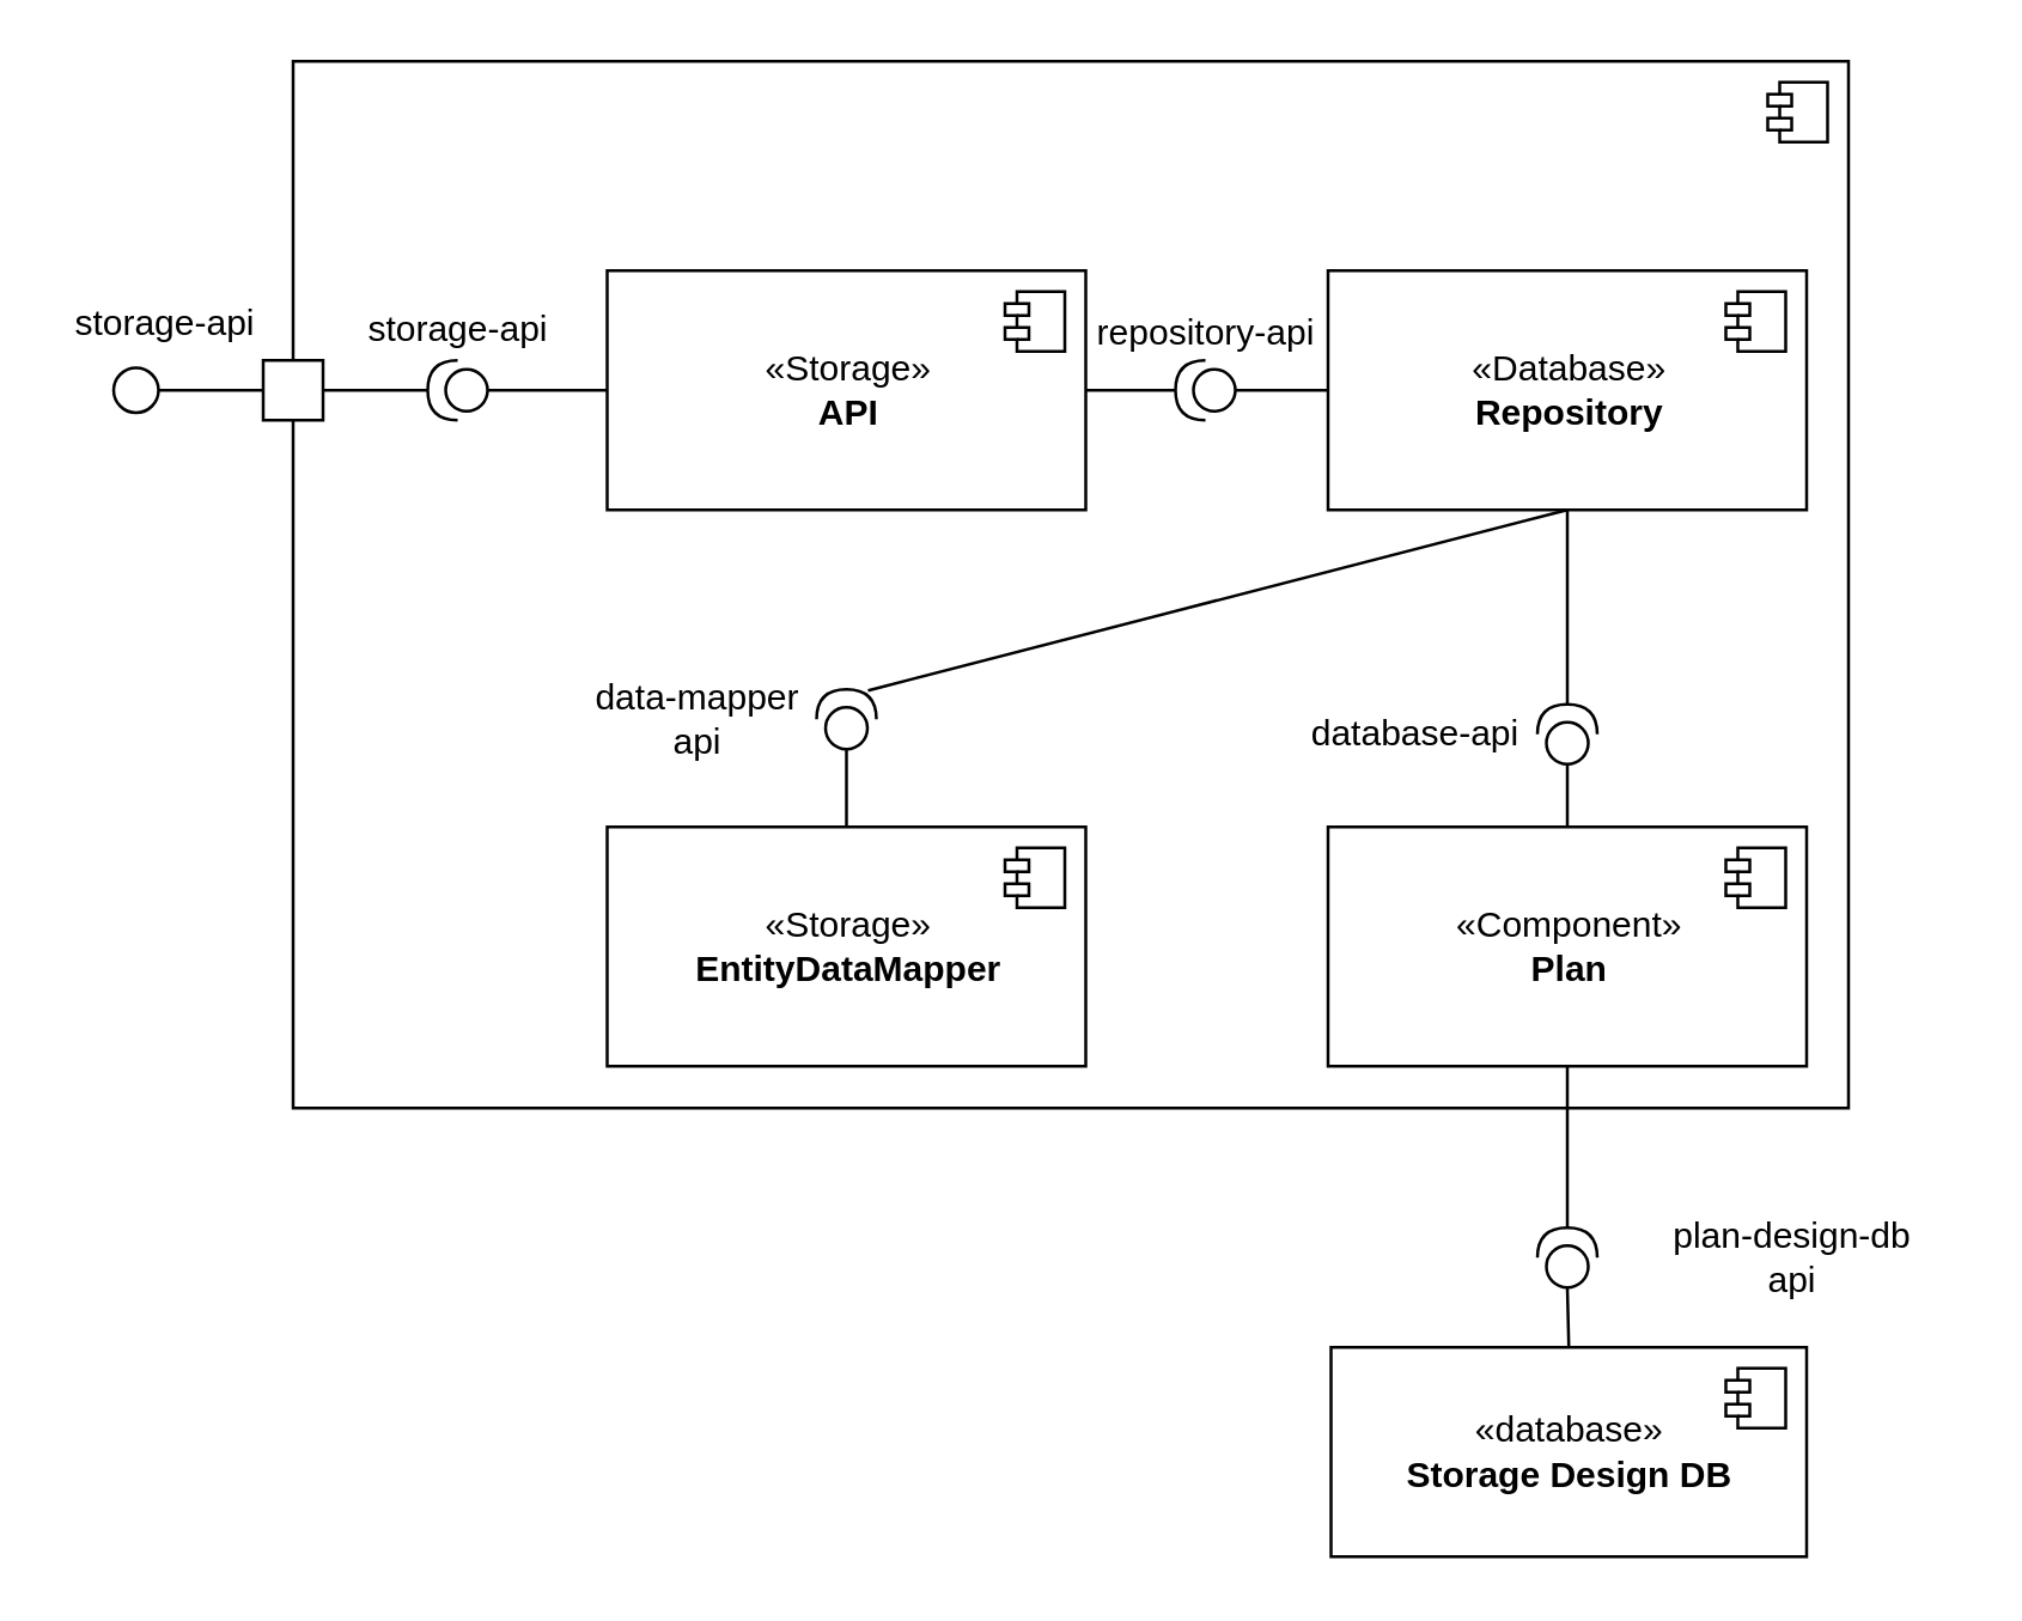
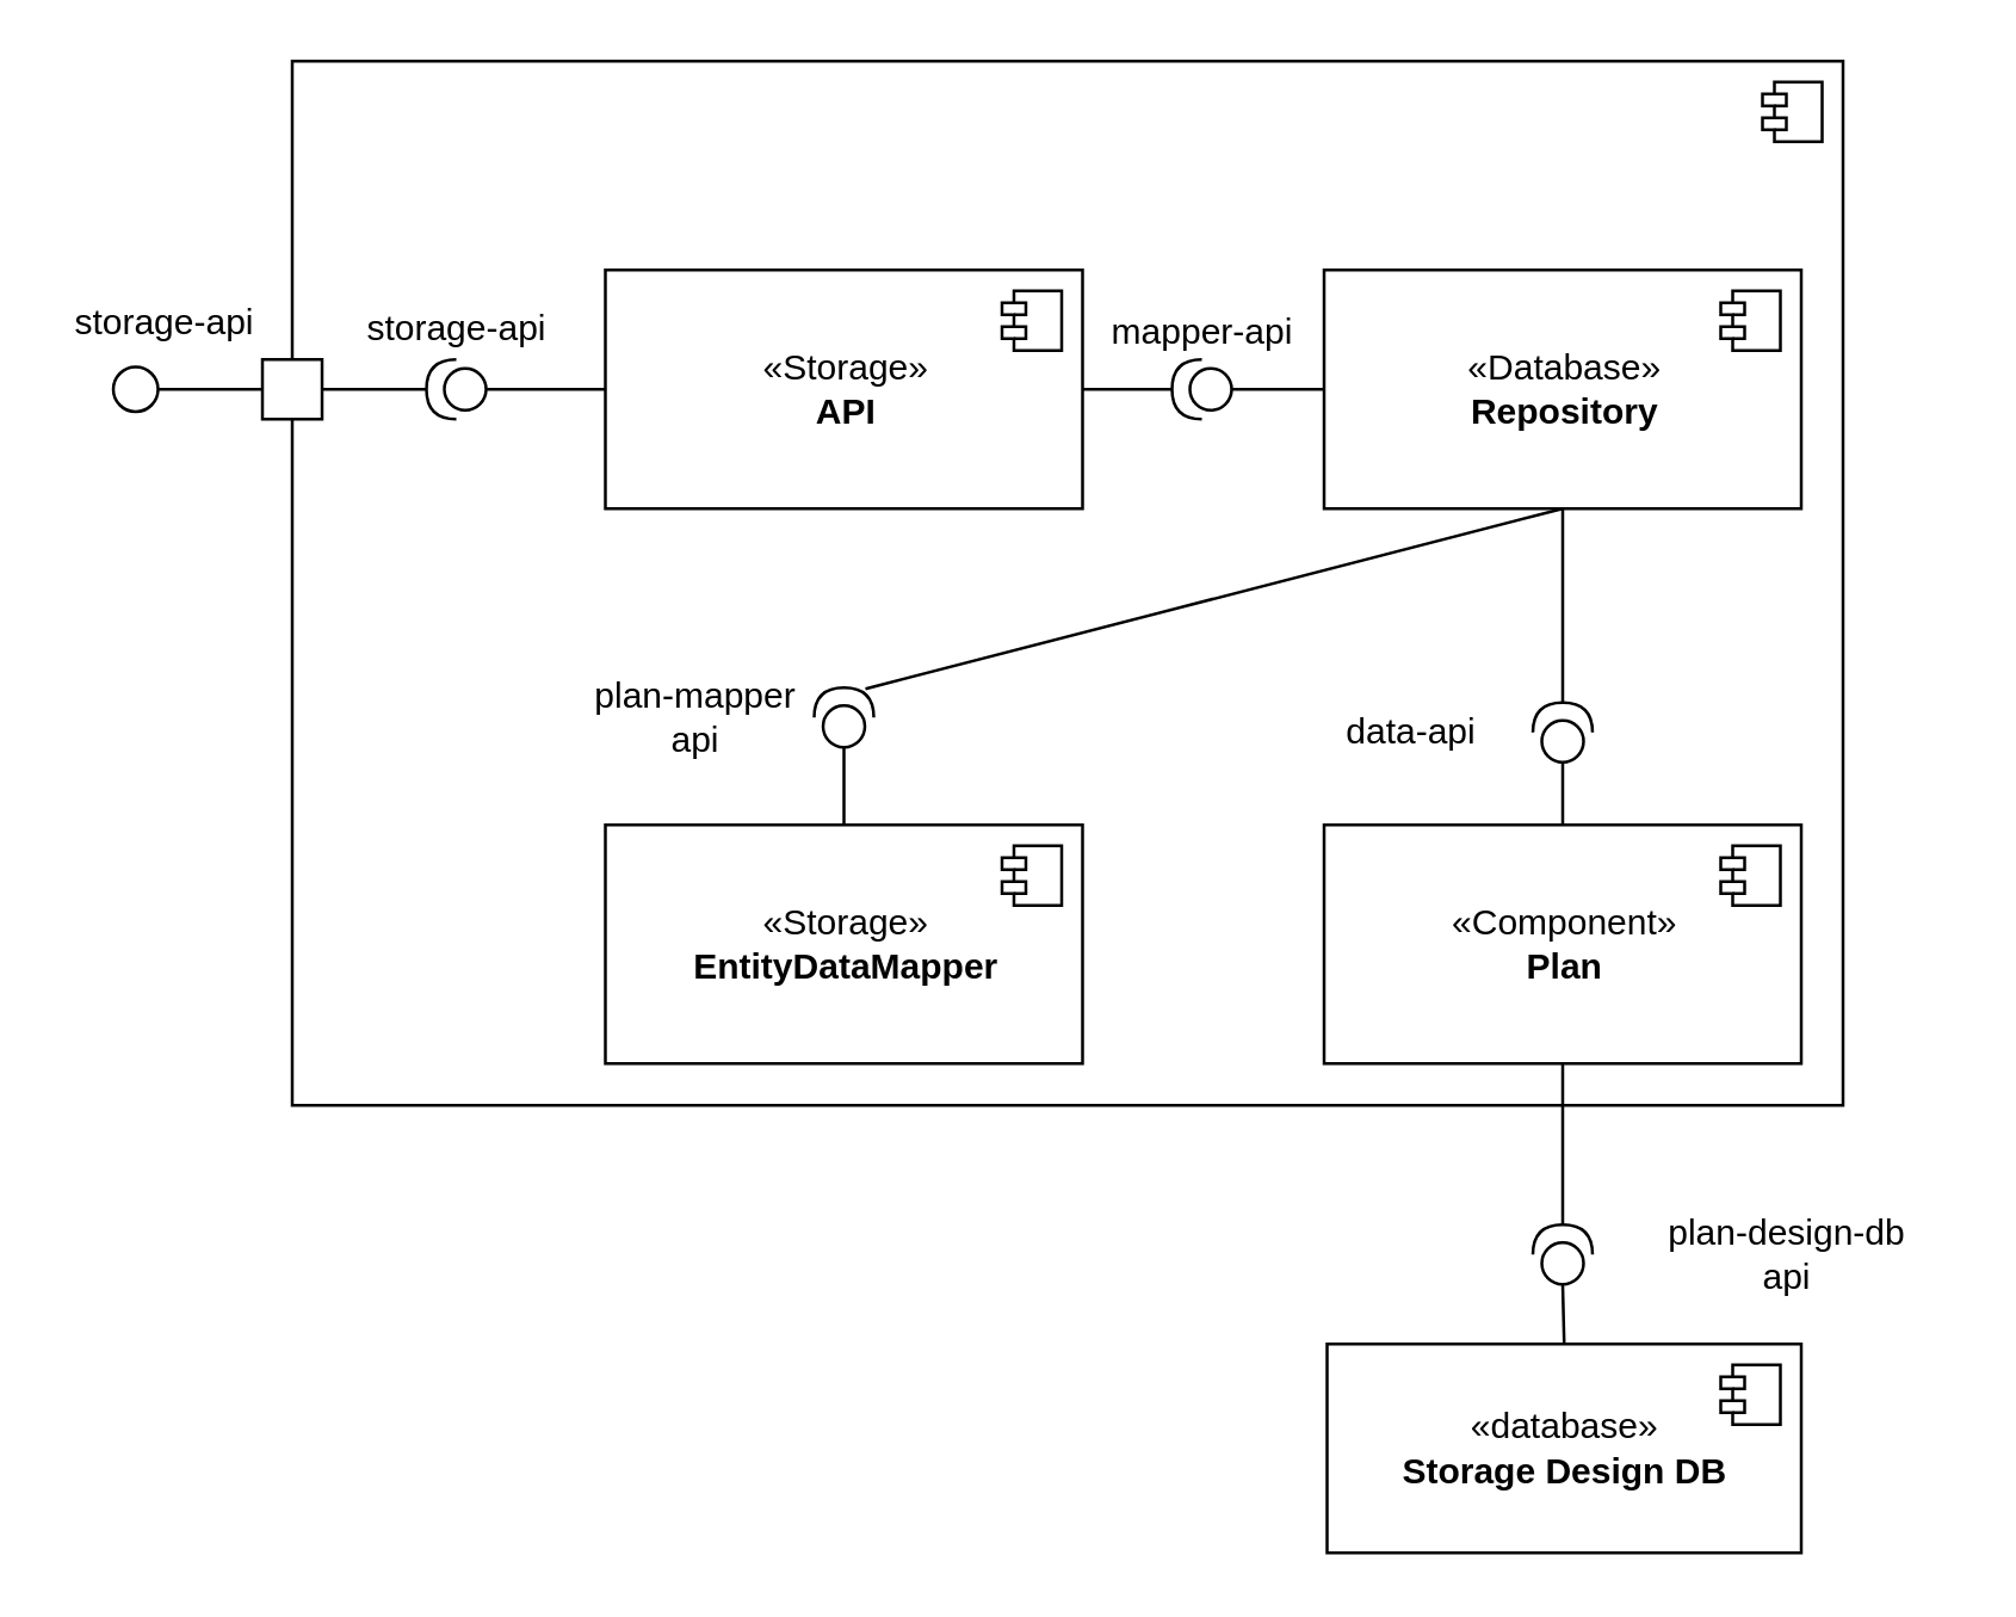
- <mxCell id="31" value="repository-api" style="text;html=1;strokeColor=none;fillColor=none;align=center;verticalAlign=middle;whiteSpace=wrap;rounded=0;" vertex="1" parent="1"><mxGeometry x="357.5" y="96" width="90" height="30" as="geometry" /></mxCell>
+ <mxCell id="31" value="mapper-api" style="text;html=1;strokeColor=none;fillColor=none;align=center;verticalAlign=middle;whiteSpace=wrap;rounded=0;" vertex="1" parent="1"><mxGeometry x="357.5" y="96" width="90" height="30" as="geometry" /></mxCell>
- <mxCell id="33" value="data-mapper&lt;br&gt;api" style="text;html=1;strokeColor=none;fillColor=none;align=center;verticalAlign=middle;whiteSpace=wrap;rounded=0;" vertex="1" parent="1"><mxGeometry x="182.5" y="225" width="100" height="30" as="geometry" /></mxCell>
+ <mxCell id="33" value="plan-mapper&lt;br&gt;api" style="text;html=1;strokeColor=none;fillColor=none;align=center;verticalAlign=middle;whiteSpace=wrap;rounded=0;" vertex="1" parent="1"><mxGeometry x="182.5" y="225" width="100" height="30" as="geometry" /></mxCell>
- <mxCell id="35" value="database-api" style="text;html=1;strokeColor=none;fillColor=none;align=center;verticalAlign=middle;whiteSpace=wrap;rounded=0;" vertex="1" parent="1"><mxGeometry x="422.5" y="230" width="100" height="30" as="geometry" /></mxCell>
+ <mxCell id="35" value="data-api" style="text;html=1;strokeColor=none;fillColor=none;align=center;verticalAlign=middle;whiteSpace=wrap;rounded=0;" vertex="1" parent="1"><mxGeometry x="422.5" y="230" width="100" height="30" as="geometry" /></mxCell>
